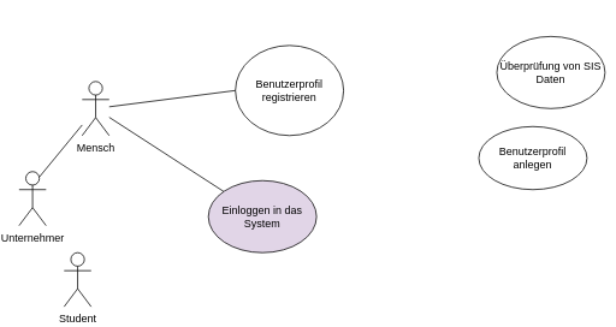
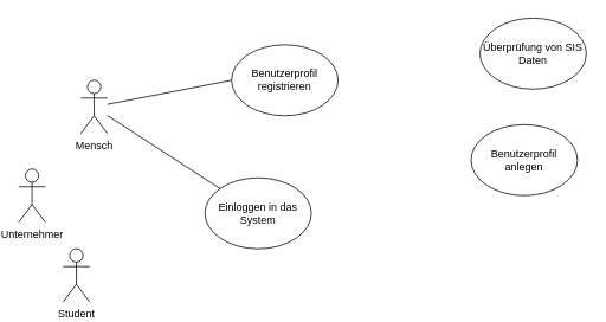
- <mxCell id="8" value="Überprüfung von SIS Daten" style="ellipse;whiteSpace=wrap;html=1;" vertex="1" parent="1"><mxGeometry x="550" y="40" width="120" height="80" as="geometry" /></mxCell>
+ <mxCell id="8" value="Überprüfung von SIS Daten" style="ellipse;whiteSpace=wrap;html=1;" vertex="1" parent="1"><mxGeometry x="540" y="20" width="120" height="80" as="geometry" /></mxCell>
- <mxCell id="6" value="Benutzerprofil registrieren" style="ellipse;whiteSpace=wrap;html=1;" vertex="1" parent="1"><mxGeometry x="260" y="50" width="120" height="100" as="geometry" /></mxCell>
+ <mxCell id="6" value="Benutzerprofil registrieren" style="ellipse;whiteSpace=wrap;html=1;" vertex="1" parent="1"><mxGeometry x="260" y="50" width="120" height="80" as="geometry" /></mxCell>
- <mxCell id="5" value="" style="endArrow=none;html=1;rounded=0;exitX=0.75;exitY=0.1;exitDx=0;exitDy=0;exitPerimeter=0;" edge="1" parent="1" source="4" target="3"><mxGeometry width="50" height="50" relative="1" as="geometry"><mxPoint x="390" y="270" as="sourcePoint" /><mxPoint x="440" y="220" as="targetPoint" /></mxGeometry></mxCell>
- <mxCell id="9" value="Benutzerprofil anlegen" style="ellipse;whiteSpace=wrap;html=1;" vertex="1" parent="1"><mxGeometry x="530" y="140" width="120" height="70" as="geometry" /></mxCell>
+ <mxCell id="9" value="Benutzerprofil anlegen" style="ellipse;whiteSpace=wrap;html=1;" vertex="1" parent="1"><mxGeometry x="530" y="140" width="120" height="80" as="geometry" /></mxCell>
- <mxCell id="10" value="Einloggen in das System" style="ellipse;whiteSpace=wrap;html=1;fillColor=#e1d5e7;" vertex="1" parent="1"><mxGeometry x="230" y="200" width="120" height="80" as="geometry" /></mxCell>
+ <mxCell id="10" value="Einloggen in das System" style="ellipse;whiteSpace=wrap;html=1;" vertex="1" parent="1"><mxGeometry x="230" y="200" width="120" height="80" as="geometry" /></mxCell>
